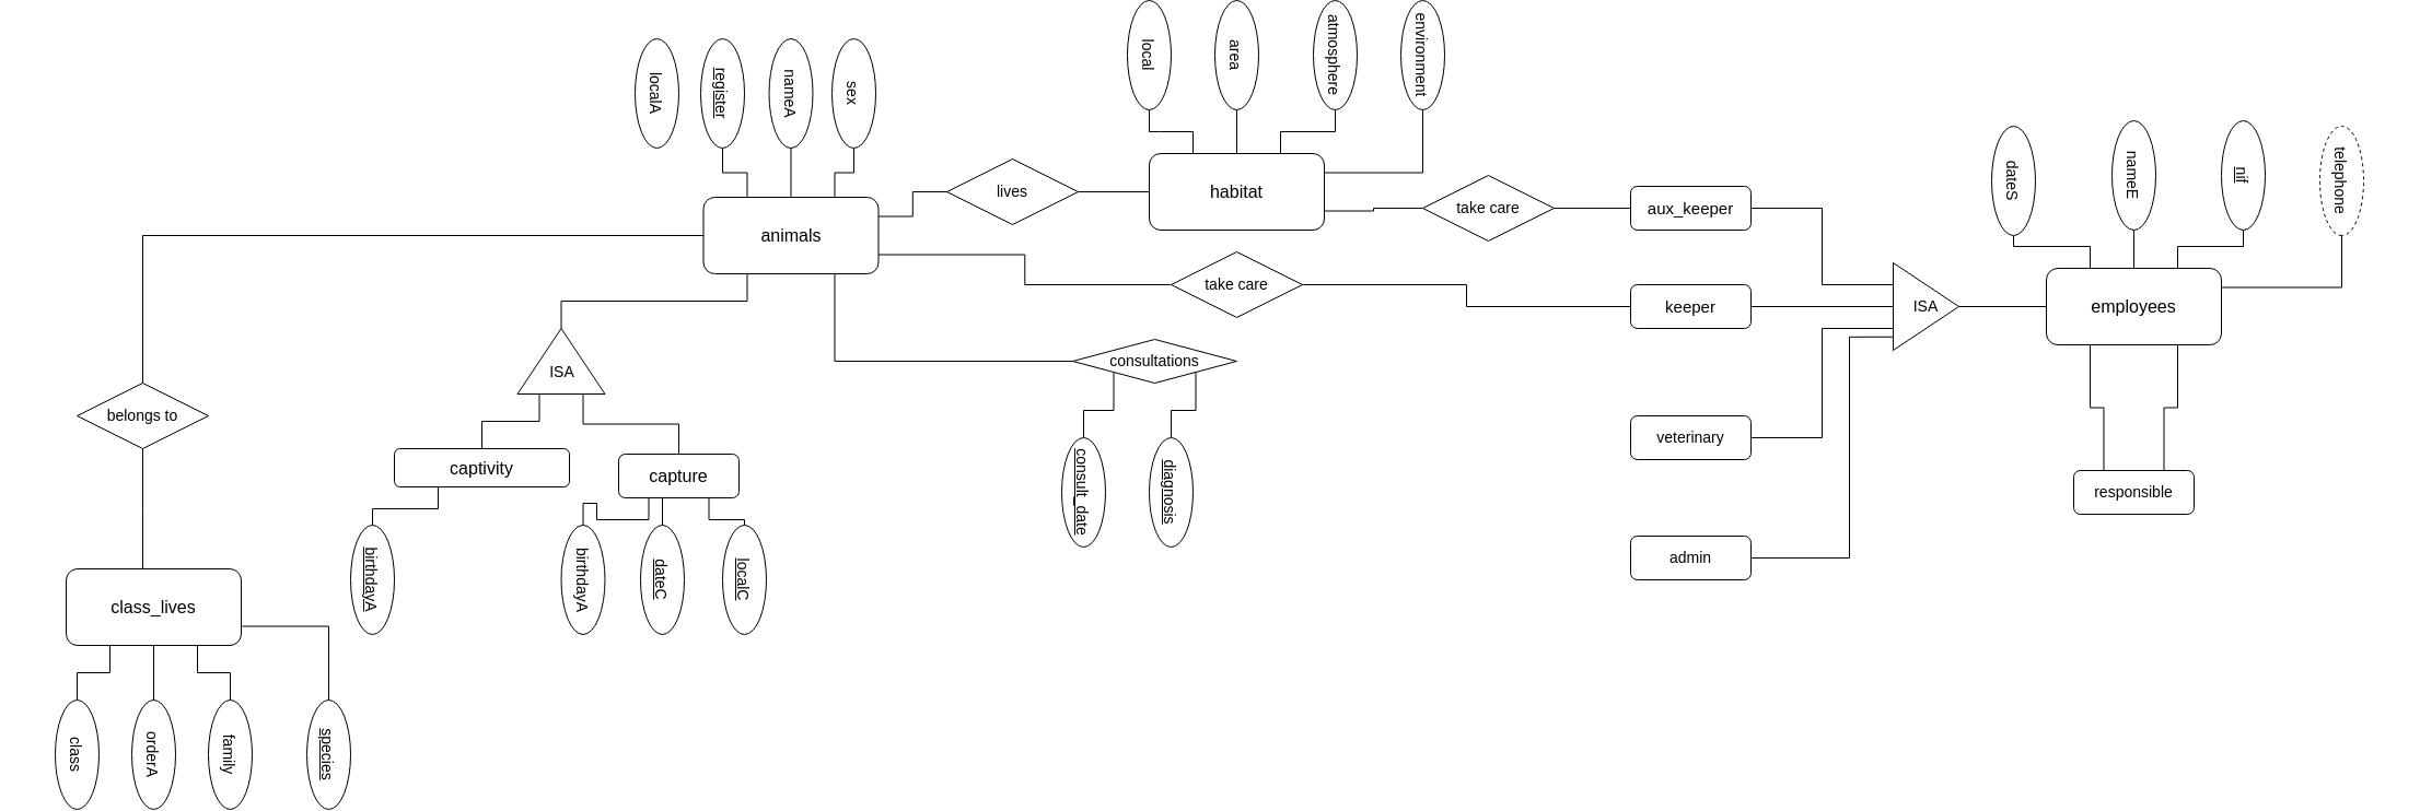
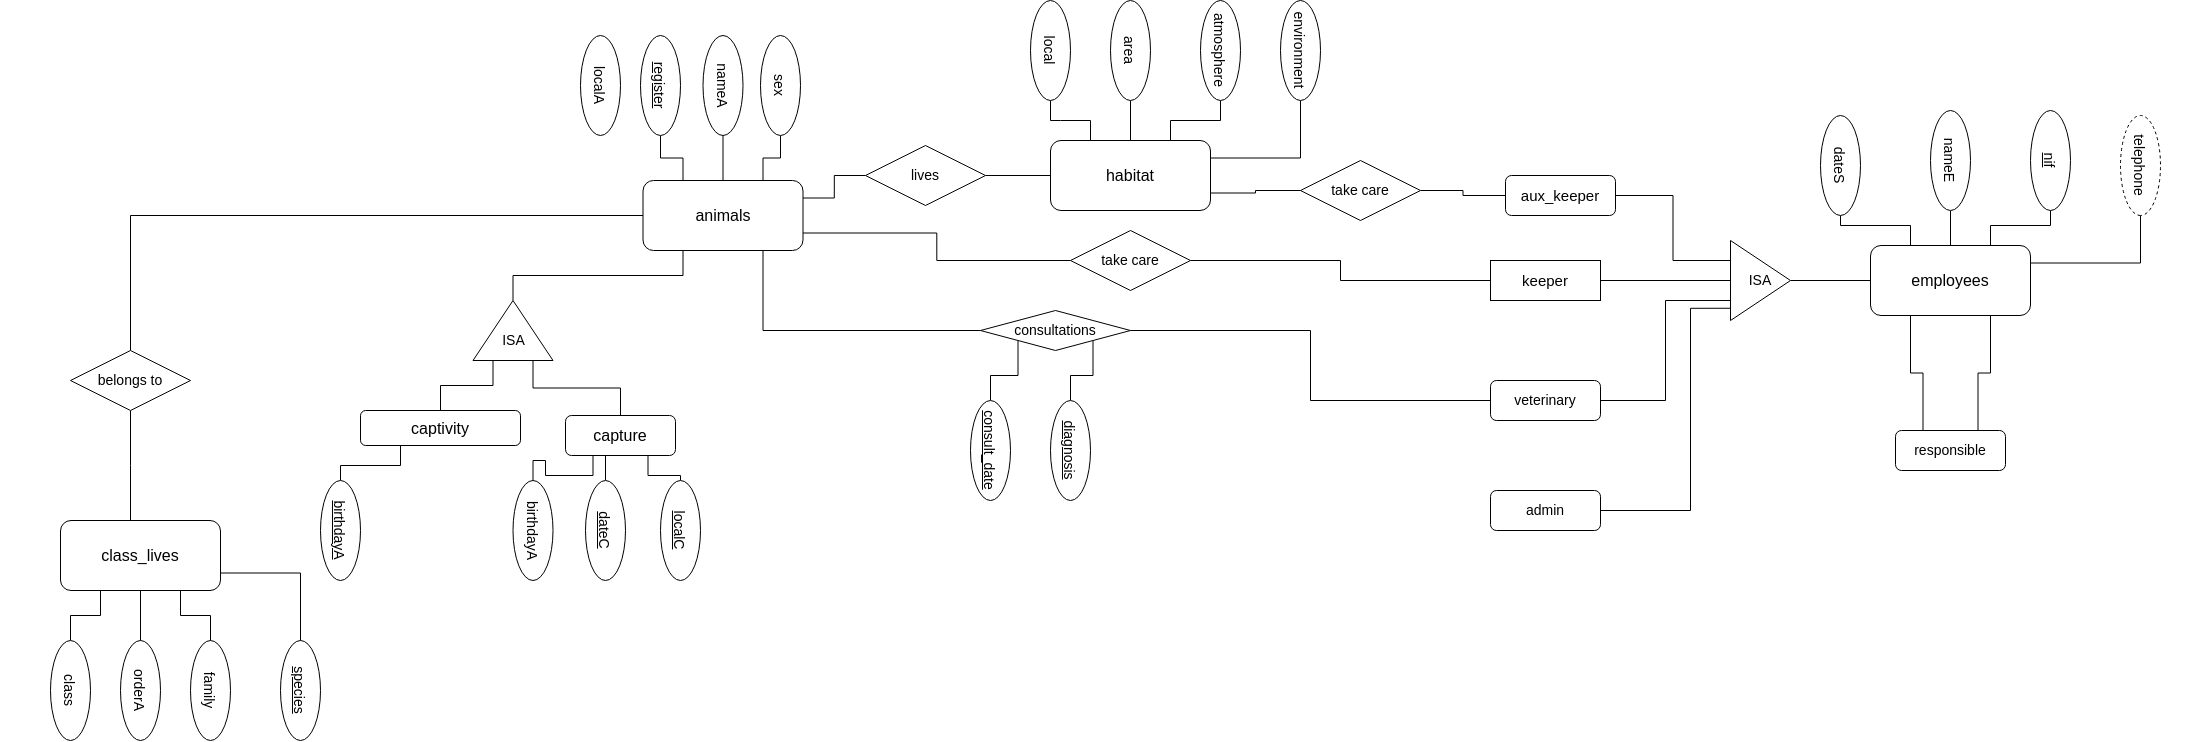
- <mxCell id="55" value="&lt;font style=&quot;font-size: 15px&quot;&gt;aux_keeper&lt;/font&gt;" style="rounded=1;whiteSpace=wrap;html=1;" parent="1" vertex="1"><mxGeometry x="1490" y="160" width="110" height="40" as="geometry" /></mxCell>
+ <mxCell id="55" value="&lt;font style=&quot;font-size: 15px&quot;&gt;aux_keeper&lt;/font&gt;" style="rounded=1;whiteSpace=wrap;html=1;" parent="1" vertex="1"><mxGeometry x="1505" y="165" width="110" height="40" as="geometry" /></mxCell>
- <mxCell id="57" value="&lt;font style=&quot;font-size: 15px&quot;&gt;keeper&lt;/font&gt;" style="rounded=1;whiteSpace=wrap;html=1;" parent="1" vertex="1"><mxGeometry x="1490" y="250" width="110" height="40" as="geometry" /></mxCell>
+ <mxCell id="57" value="&lt;font style=&quot;font-size: 15px&quot;&gt;keeper&lt;/font&gt;" style="whiteSpace=wrap;html=1;rounded=0;" parent="1" vertex="1"><mxGeometry x="1490" y="250" width="110" height="40" as="geometry" /></mxCell>
+ <mxCell id="60" style="edgeStyle=orthogonalEdgeStyle;rounded=0;orthogonalLoop=1;jettySize=auto;html=1;exitX=1;exitY=0.5;exitDx=0;exitDy=0;entryX=0;entryY=0.5;entryDx=0;entryDy=0;fontSize=14;endArrow=none;endFill=0;" parent="1" source="63" target="65" edge="1"><mxGeometry relative="1" as="geometry" /></mxCell>
